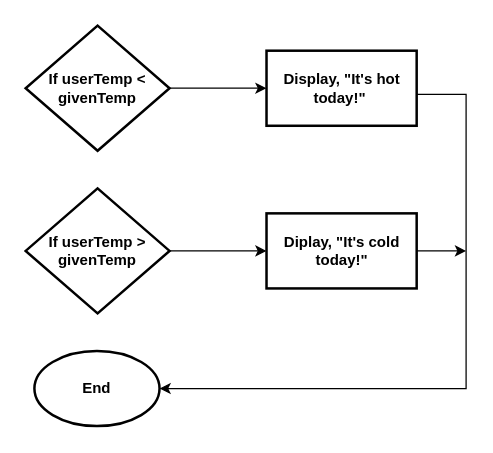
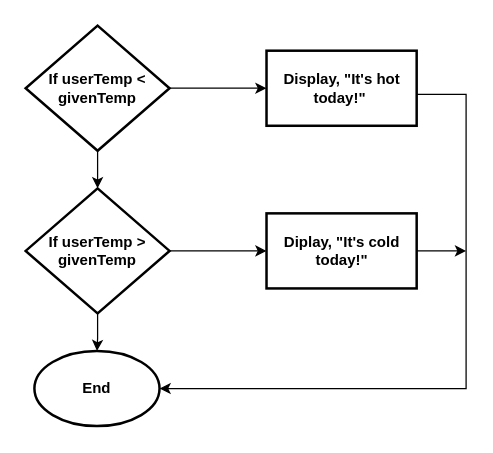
+ <mxCell id="3" value="" style="edgeStyle=orthogonalEdgeStyle;rounded=0;orthogonalLoop=1;jettySize=auto;html=1;" edge="1" parent="1" source="4" target="9"><mxGeometry relative="1" as="geometry" /></mxCell>
+ <mxCell id="8" style="edgeStyle=orthogonalEdgeStyle;rounded=0;orthogonalLoop=1;jettySize=auto;html=1;exitX=0.5;exitY=1;exitDx=0;exitDy=0;exitPerimeter=0;" edge="1" parent="1" source="9" target="12"><mxGeometry relative="1" as="geometry" /></mxCell>
